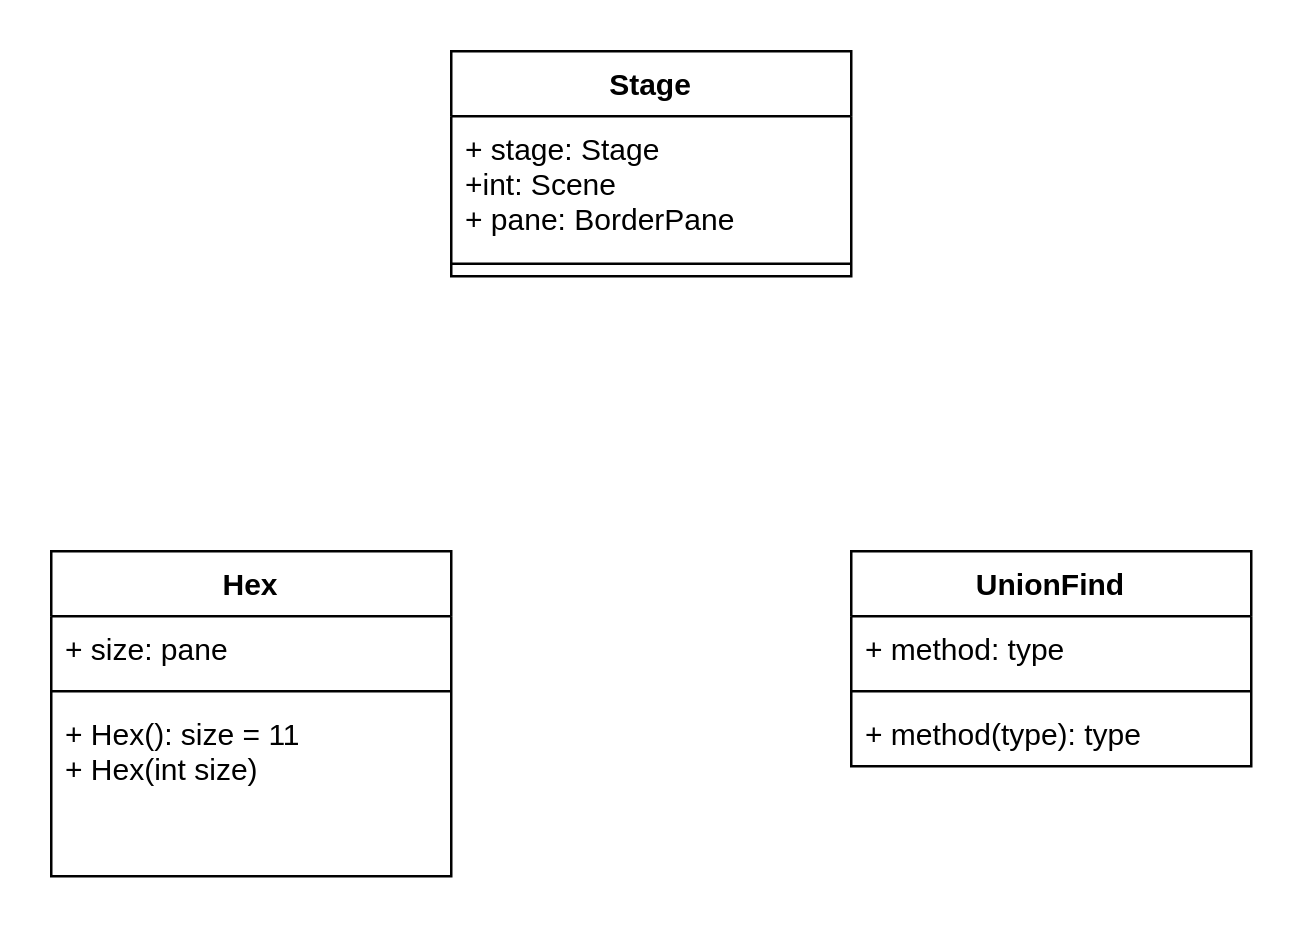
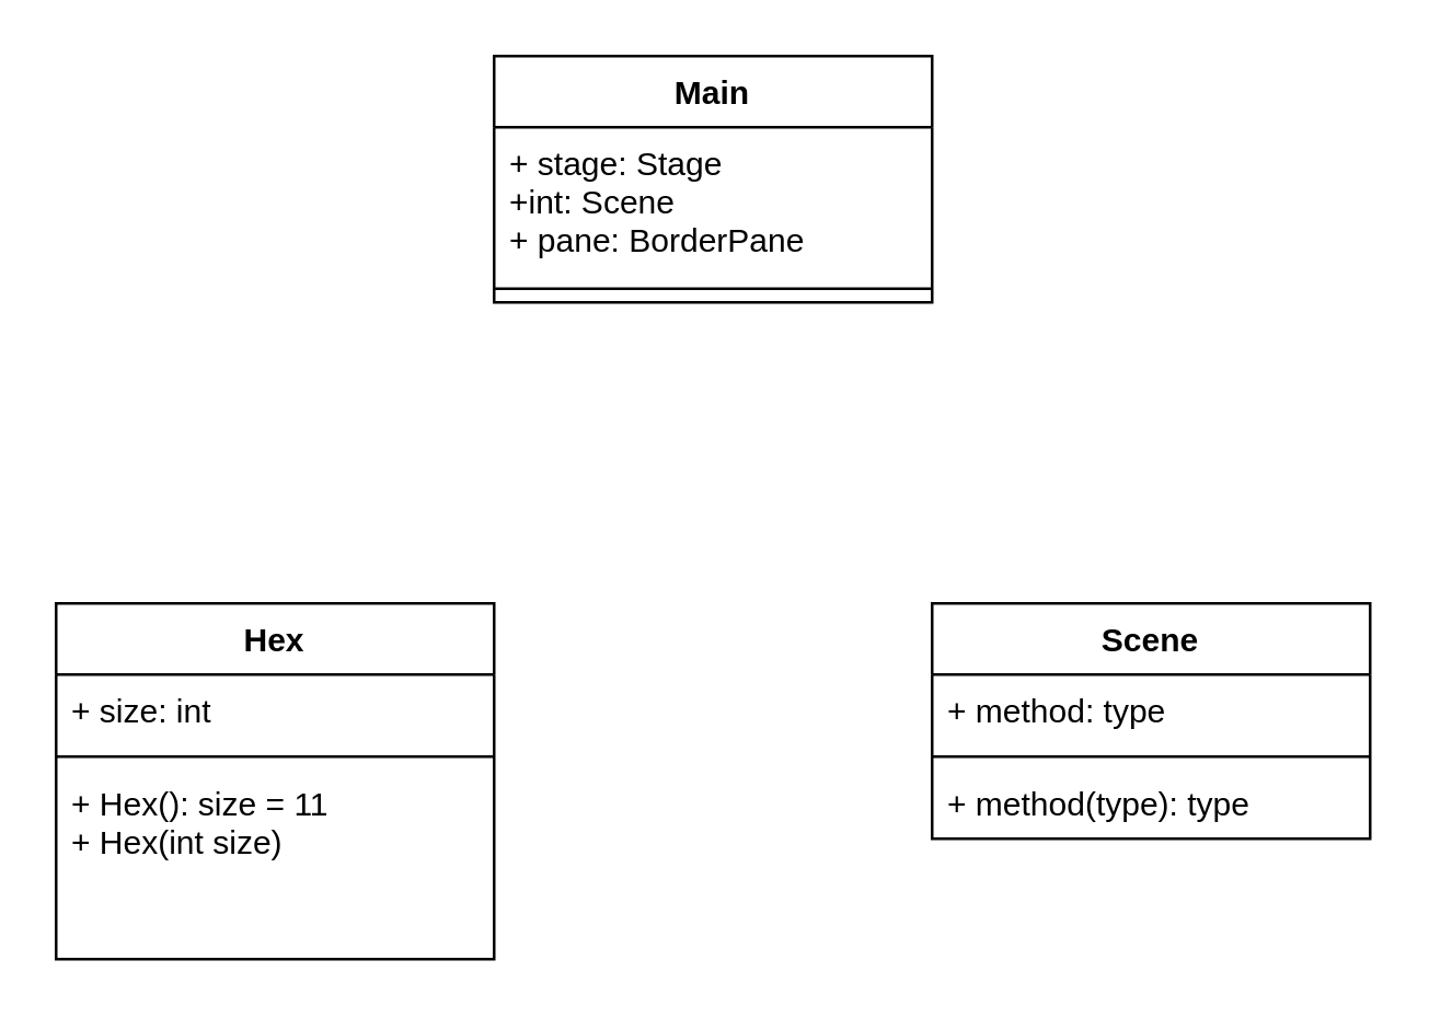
- <mxCell id="2" value="Stage" style="swimlane;fontStyle=1;align=center;verticalAlign=top;childLayout=stackLayout;horizontal=1;startSize=26;horizontalStack=0;resizeParent=1;resizeParentMax=0;resizeLast=0;collapsible=1;marginBottom=0;" vertex="1" parent="1"><mxGeometry x="180" y="20" width="160" height="90" as="geometry" /></mxCell>
+ <mxCell id="2" value="Main" style="swimlane;fontStyle=1;align=center;verticalAlign=top;childLayout=stackLayout;horizontal=1;startSize=26;horizontalStack=0;resizeParent=1;resizeParentMax=0;resizeLast=0;collapsible=1;marginBottom=0;" vertex="1" parent="1"><mxGeometry x="180" y="20" width="160" height="90" as="geometry" /></mxCell>
- <mxCell id="5" value="UnionFind" style="swimlane;fontStyle=1;align=center;verticalAlign=top;childLayout=stackLayout;horizontal=1;startSize=26;horizontalStack=0;resizeParent=1;resizeParentMax=0;resizeLast=0;collapsible=1;marginBottom=0;" vertex="1" parent="1"><mxGeometry x="340" y="220" width="160" height="86" as="geometry" /></mxCell>
+ <mxCell id="5" value="Scene" style="swimlane;fontStyle=1;align=center;verticalAlign=top;childLayout=stackLayout;horizontal=1;startSize=26;horizontalStack=0;resizeParent=1;resizeParentMax=0;resizeLast=0;collapsible=1;marginBottom=0;" vertex="1" parent="1"><mxGeometry x="340" y="220" width="160" height="86" as="geometry" /></mxCell>
- <mxCell id="10" value="+ size: pane" style="text;strokeColor=none;fillColor=none;align=left;verticalAlign=top;spacingLeft=4;spacingRight=4;overflow=hidden;rotatable=0;points=[[0,0.5],[1,0.5]];portConstraint=eastwest;" vertex="1" parent="9"><mxGeometry y="26" width="160" height="26" as="geometry" /></mxCell>
+ <mxCell id="10" value="+ size: int" style="text;strokeColor=none;fillColor=none;align=left;verticalAlign=top;spacingLeft=4;spacingRight=4;overflow=hidden;rotatable=0;points=[[0,0.5],[1,0.5]];portConstraint=eastwest;" vertex="1" parent="9"><mxGeometry y="26" width="160" height="26" as="geometry" /></mxCell>
